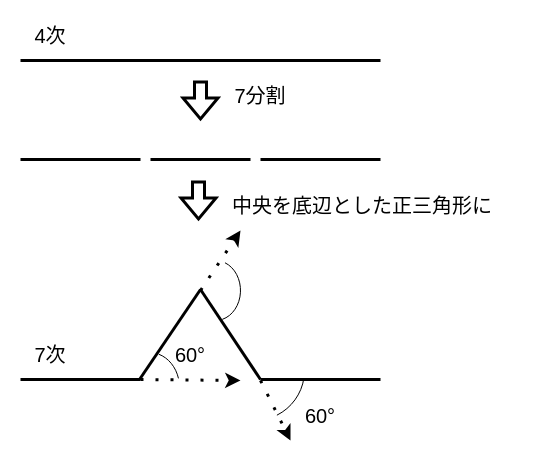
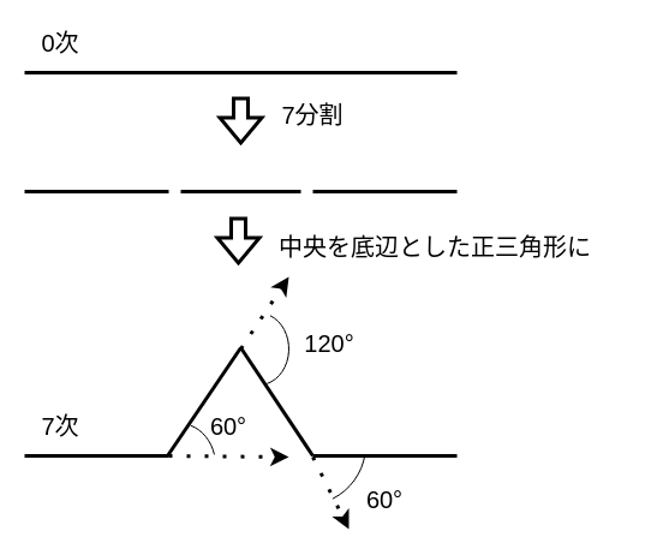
- <mxCell id="12" value="4次" style="text;html=1;strokeColor=none;fillColor=none;align=center;verticalAlign=middle;whiteSpace=wrap;rounded=0;fontSize=20;" vertex="1" parent="1"><mxGeometry x="20" y="20" width="60" height="30" as="geometry" /></mxCell>
+ <mxCell id="12" value="0次" style="text;html=1;strokeColor=none;fillColor=none;align=center;verticalAlign=middle;whiteSpace=wrap;rounded=0;fontSize=20;" vertex="1" parent="1"><mxGeometry x="20" y="20" width="60" height="30" as="geometry" /></mxCell>
+ <mxCell id="21" value="120°" style="text;html=1;strokeColor=none;fillColor=none;align=center;verticalAlign=middle;whiteSpace=wrap;rounded=0;fontSize=20;" vertex="1" parent="1"><mxGeometry x="244" y="270" width="60" height="30" as="geometry" /></mxCell>
